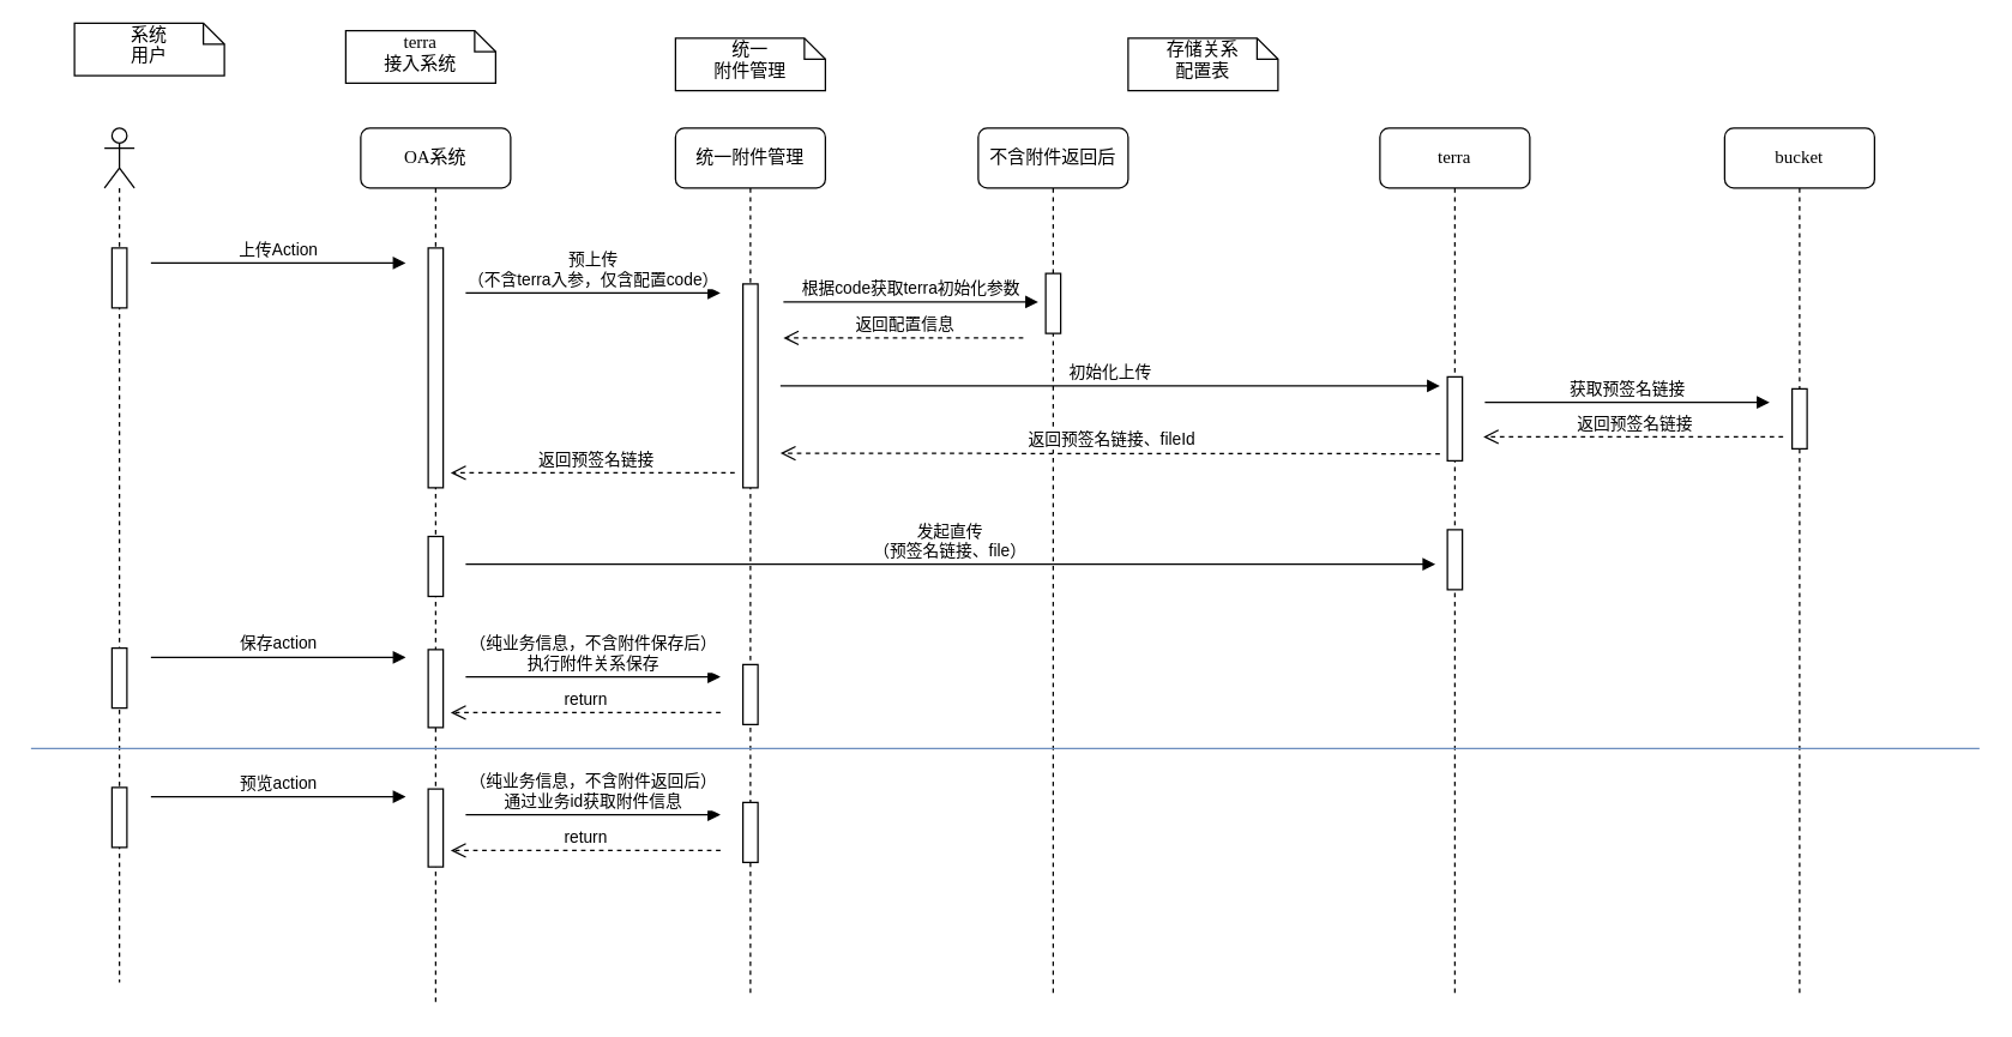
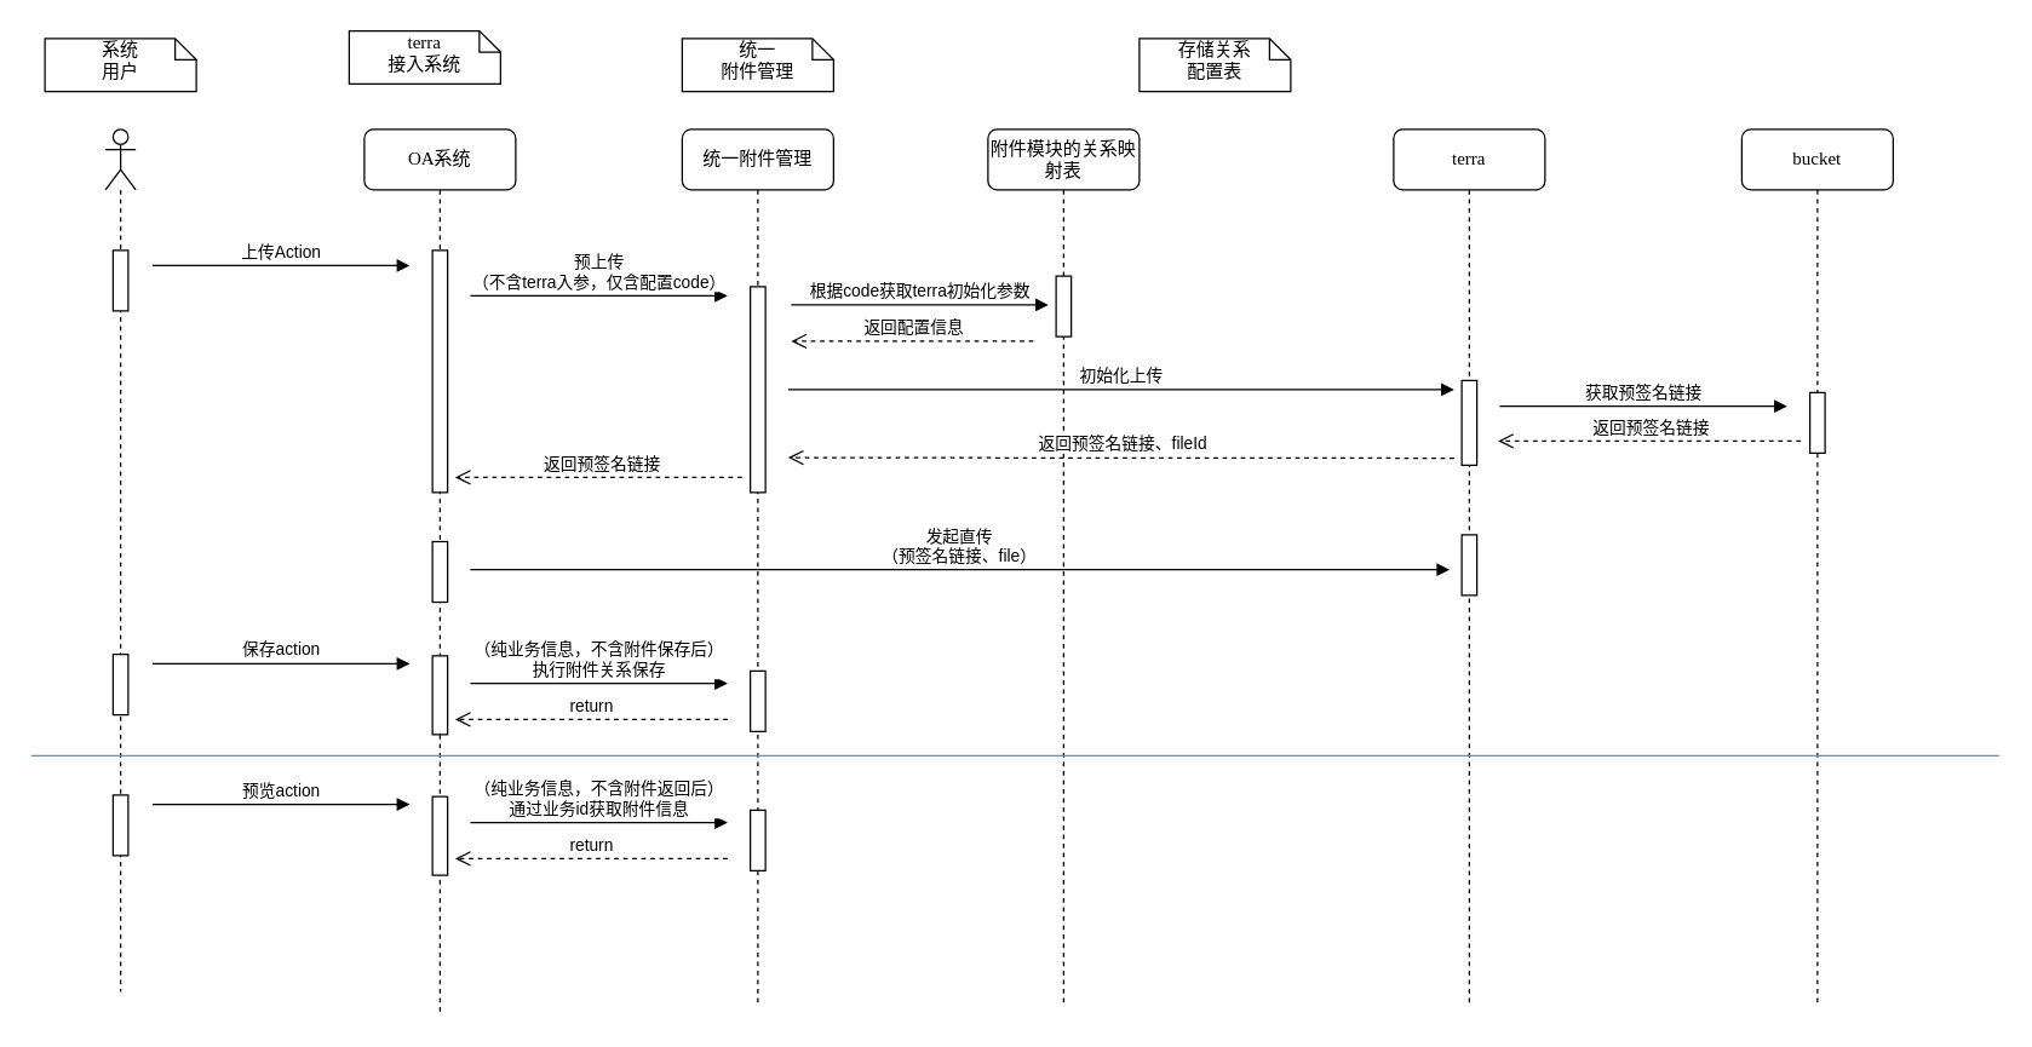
- <mxCell id="2" value="系统&lt;br&gt;用户" style="shape=note;whiteSpace=wrap;html=1;size=14;verticalAlign=top;align=center;spacingTop=-6;rounded=0;shadow=0;comic=0;labelBackgroundColor=none;strokeWidth=1;fontFamily=Verdana;fontSize=12" vertex="1" parent="1"><mxGeometry x="49" y="15" width="100" height="35" as="geometry" /></mxCell>
+ <mxCell id="2" value="系统&lt;br&gt;用户" style="shape=note;whiteSpace=wrap;html=1;size=14;verticalAlign=top;align=center;spacingTop=-6;rounded=0;shadow=0;comic=0;labelBackgroundColor=none;strokeWidth=1;fontFamily=Verdana;fontSize=12" vertex="1" parent="1"><mxGeometry x="29" y="25" width="100" height="35" as="geometry" /></mxCell>
- <mxCell id="10" value="不含附件返回后" style="shape=umlLifeline;perimeter=lifelinePerimeter;whiteSpace=wrap;html=1;container=1;collapsible=0;recursiveResize=0;outlineConnect=0;rounded=1;shadow=0;comic=0;labelBackgroundColor=none;strokeWidth=1;fontFamily=Verdana;fontSize=12;align=center;" vertex="1" parent="1"><mxGeometry x="652" y="85" width="100" height="580" as="geometry" /></mxCell>
+ <mxCell id="10" value="附件模块的关系映射表" style="shape=umlLifeline;perimeter=lifelinePerimeter;whiteSpace=wrap;html=1;container=1;collapsible=0;recursiveResize=0;outlineConnect=0;rounded=1;shadow=0;comic=0;labelBackgroundColor=none;strokeWidth=1;fontFamily=Verdana;fontSize=12;align=center;" vertex="1" parent="1"><mxGeometry x="652" y="85" width="100" height="580" as="geometry" /></mxCell>
